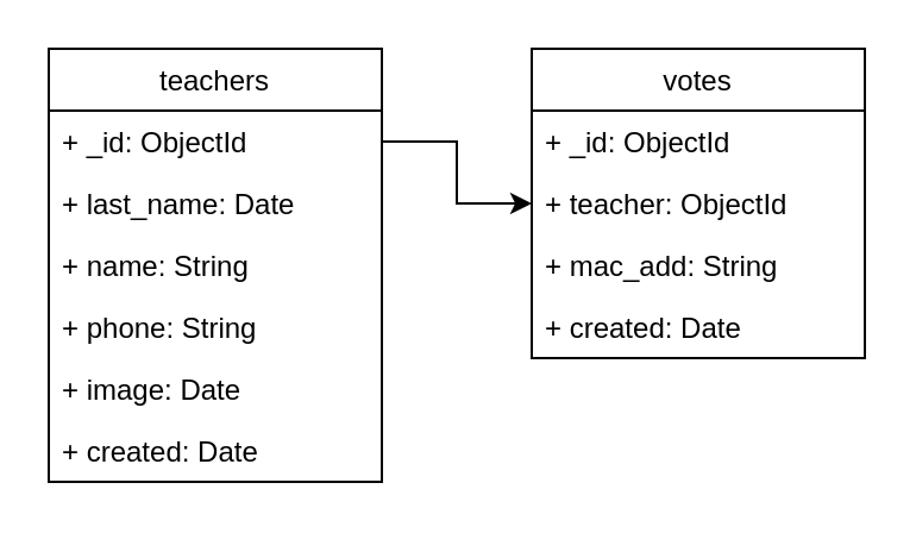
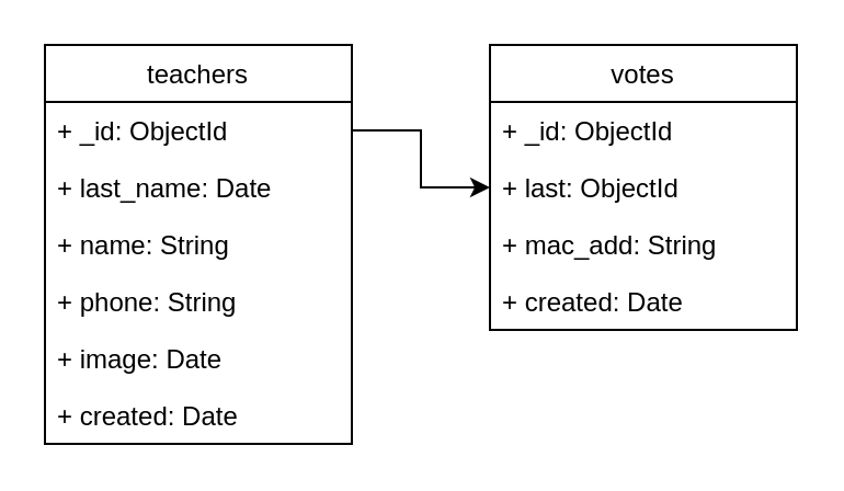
- <mxCell id="11" value="+ teacher: ObjectId" style="text;strokeColor=none;fillColor=none;align=left;verticalAlign=top;spacingLeft=4;spacingRight=4;overflow=hidden;rotatable=0;points=[[0,0.5],[1,0.5]];portConstraint=eastwest;" vertex="1" parent="9"><mxGeometry y="52" width="140" height="26" as="geometry" /></mxCell>
+ <mxCell id="11" value="+ last: ObjectId" style="text;strokeColor=none;fillColor=none;align=left;verticalAlign=top;spacingLeft=4;spacingRight=4;overflow=hidden;rotatable=0;points=[[0,0.5],[1,0.5]];portConstraint=eastwest;" vertex="1" parent="9"><mxGeometry y="52" width="140" height="26" as="geometry" /></mxCell>
